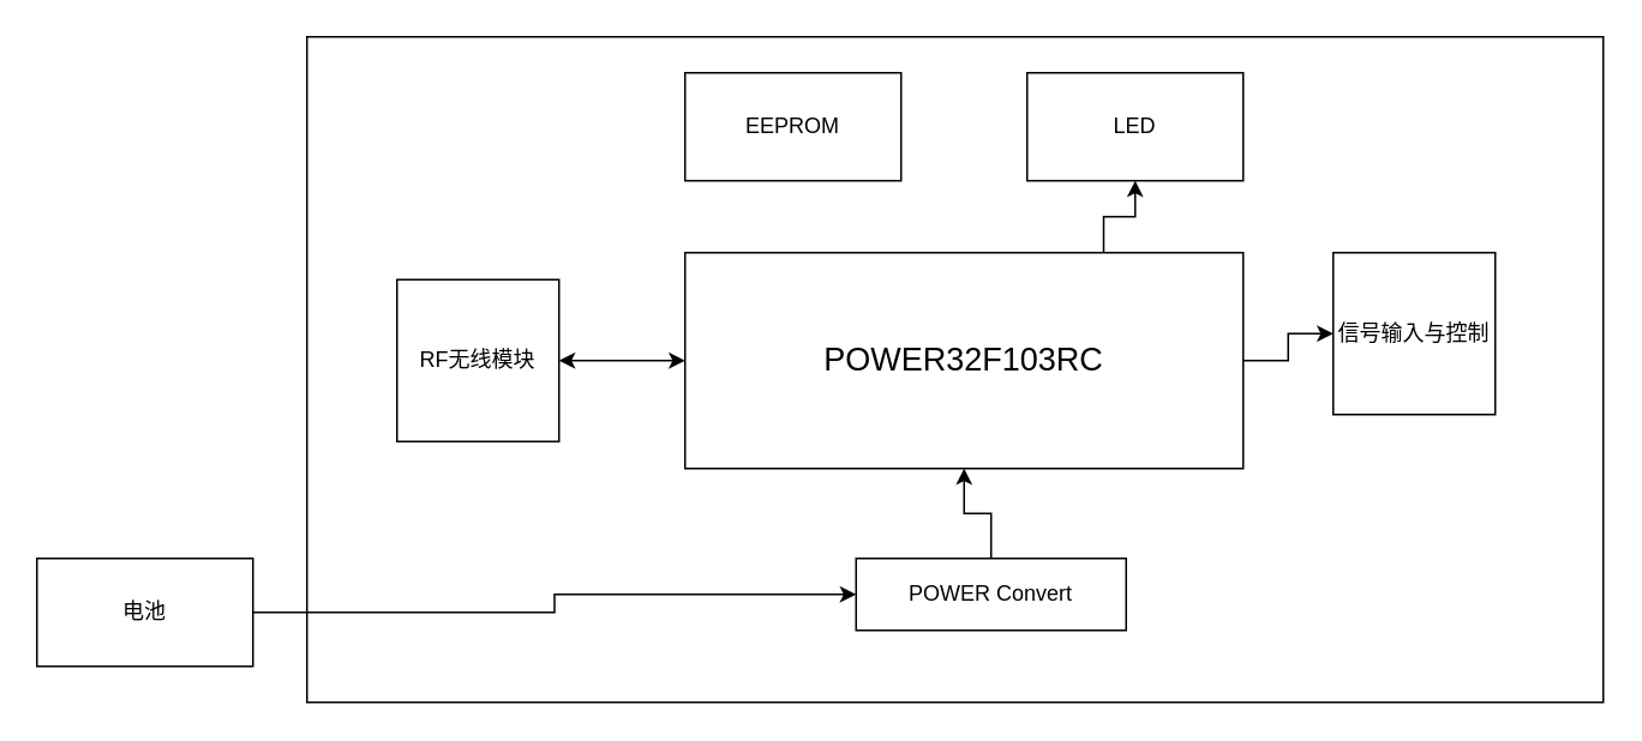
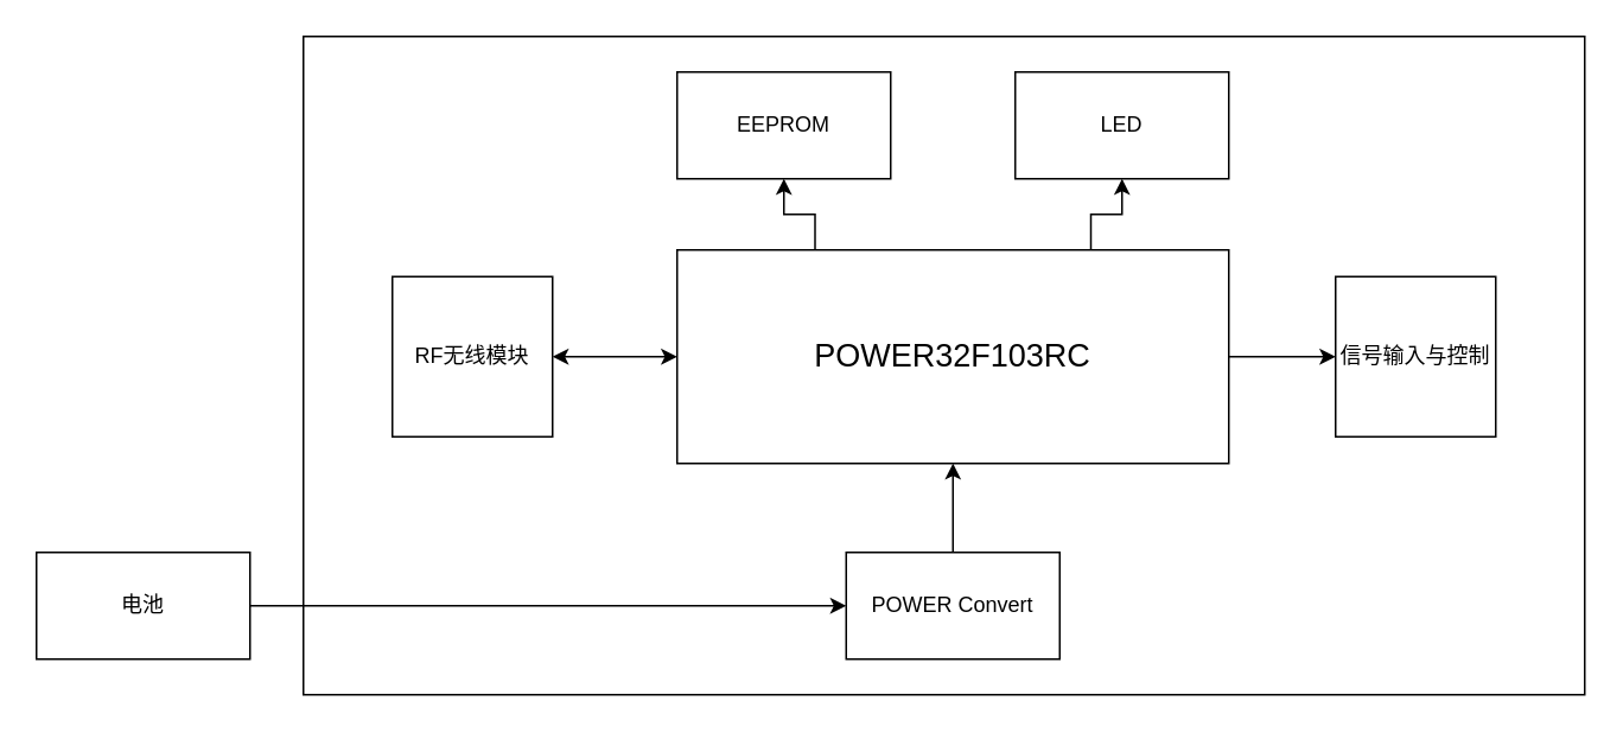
+ <mxCell id="3" style="edgeStyle=orthogonalEdgeStyle;rounded=0;orthogonalLoop=1;jettySize=auto;html=1;exitX=0.25;exitY=0;exitDx=0;exitDy=0;" edge="1" parent="1" source="6" target="15"><mxGeometry relative="1" as="geometry" /></mxCell>
- <mxCell id="14" value="信号输入与控制" style="rounded=0;whiteSpace=wrap;html=1;" vertex="1" parent="1"><mxGeometry x="740" y="140" width="90" height="90" as="geometry" /></mxCell>
+ <mxCell id="14" value="信号输入与控制" style="rounded=0;whiteSpace=wrap;html=1;" vertex="1" parent="1"><mxGeometry x="750" y="155" width="90" height="90" as="geometry" /></mxCell>
- <mxCell id="11" value="POWER Convert" style="rounded=0;whiteSpace=wrap;html=1;" vertex="1" parent="1"><mxGeometry x="475" y="310" width="150" height="40" as="geometry" /></mxCell>
+ <mxCell id="11" value="POWER Convert" style="rounded=0;whiteSpace=wrap;html=1;" vertex="1" parent="1"><mxGeometry x="475" y="310" width="120" height="60" as="geometry" /></mxCell>
